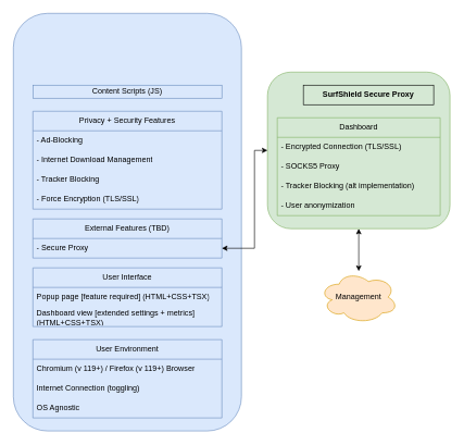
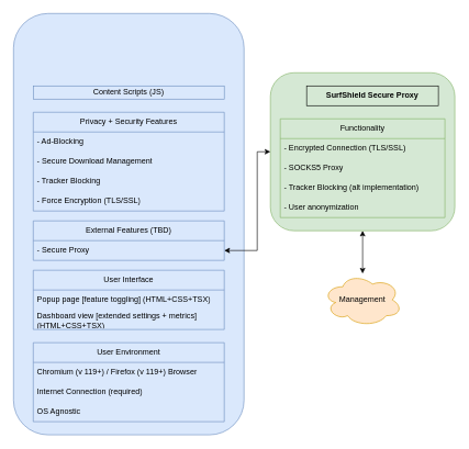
- <mxCell id="21" value="Dashboard" style="swimlane;fontStyle=0;childLayout=stackLayout;horizontal=1;startSize=30;horizontalStack=0;resizeParent=1;resizeParentMax=0;resizeLast=0;collapsible=1;marginBottom=0;whiteSpace=wrap;html=1;fillColor=#d5e8d4;strokeColor=#82b366;" vertex="1" parent="1"><mxGeometry x="425" y="180" width="250" height="150" as="geometry" /></mxCell>
+ <mxCell id="21" value="Functionality" style="swimlane;fontStyle=0;childLayout=stackLayout;horizontal=1;startSize=30;horizontalStack=0;resizeParent=1;resizeParentMax=0;resizeLast=0;collapsible=1;marginBottom=0;whiteSpace=wrap;html=1;fillColor=#d5e8d4;strokeColor=#82b366;" vertex="1" parent="1"><mxGeometry x="425" y="180" width="250" height="150" as="geometry" /></mxCell>
- <mxCell id="13" value="- Internet Download Management" style="text;strokeColor=none;fillColor=none;align=left;verticalAlign=middle;spacingLeft=4;spacingRight=4;overflow=hidden;points=[[0,0.5],[1,0.5]];portConstraint=eastwest;rotatable=0;whiteSpace=wrap;html=1;" vertex="1" parent="11"><mxGeometry y="60" width="290" height="30" as="geometry" /></mxCell>
+ <mxCell id="13" value="- Secure Download Management" style="text;strokeColor=none;fillColor=none;align=left;verticalAlign=middle;spacingLeft=4;spacingRight=4;overflow=hidden;points=[[0,0.5],[1,0.5]];portConstraint=eastwest;rotatable=0;whiteSpace=wrap;html=1;" vertex="1" parent="11"><mxGeometry y="60" width="290" height="30" as="geometry" /></mxCell>
- <mxCell id="8" value="Popup page [feature required] (HTML+CSS+TSX)" style="text;strokeColor=none;fillColor=none;align=left;verticalAlign=middle;spacingLeft=4;spacingRight=4;overflow=hidden;points=[[0,0.5],[1,0.5]];portConstraint=eastwest;rotatable=0;whiteSpace=wrap;html=1;" vertex="1" parent="7"><mxGeometry y="30" width="290" height="30" as="geometry" /></mxCell>
+ <mxCell id="8" value="Popup page [feature toggling] (HTML+CSS+TSX)" style="text;strokeColor=none;fillColor=none;align=left;verticalAlign=middle;spacingLeft=4;spacingRight=4;overflow=hidden;points=[[0,0.5],[1,0.5]];portConstraint=eastwest;rotatable=0;whiteSpace=wrap;html=1;" vertex="1" parent="7"><mxGeometry y="30" width="290" height="30" as="geometry" /></mxCell>
- <mxCell id="5" value="Internet Connection (toggling)" style="text;strokeColor=none;fillColor=none;align=left;verticalAlign=middle;spacingLeft=4;spacingRight=4;overflow=hidden;points=[[0,0.5],[1,0.5]];portConstraint=eastwest;rotatable=0;whiteSpace=wrap;html=1;" vertex="1" parent="3"><mxGeometry y="60" width="290" height="30" as="geometry" /></mxCell>
+ <mxCell id="5" value="Internet Connection (required)" style="text;strokeColor=none;fillColor=none;align=left;verticalAlign=middle;spacingLeft=4;spacingRight=4;overflow=hidden;points=[[0,0.5],[1,0.5]];portConstraint=eastwest;rotatable=0;whiteSpace=wrap;html=1;" vertex="1" parent="3"><mxGeometry y="60" width="290" height="30" as="geometry" /></mxCell>
